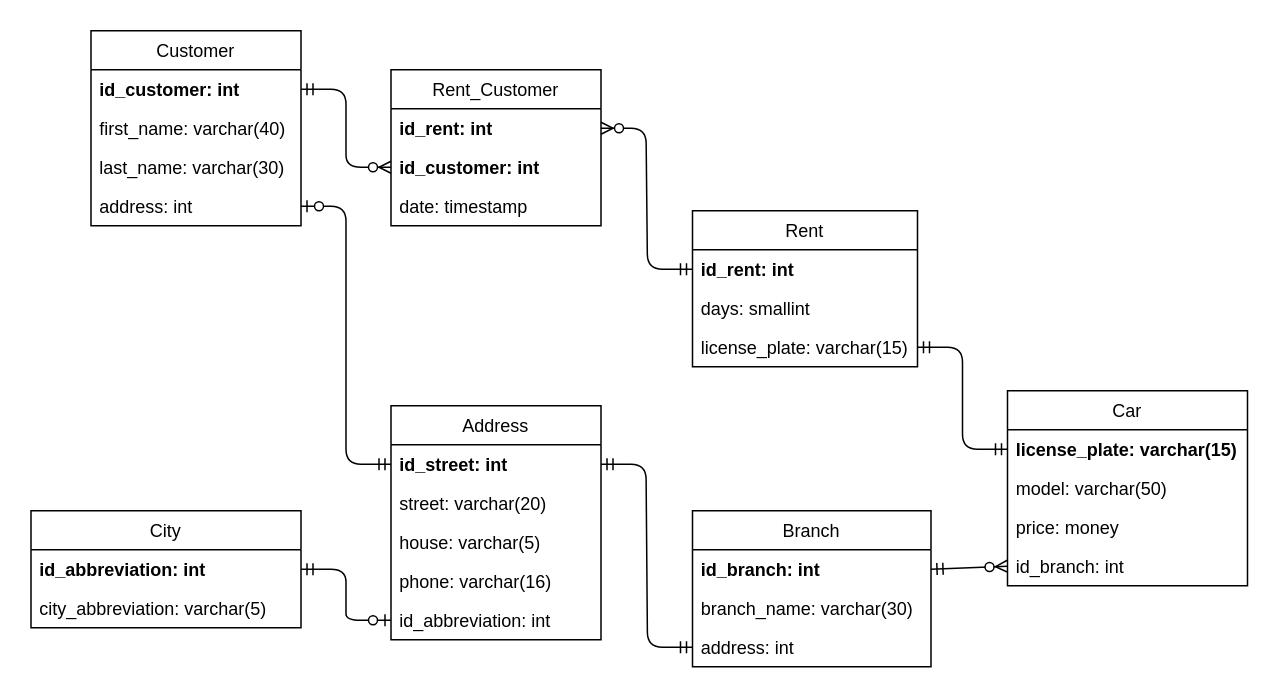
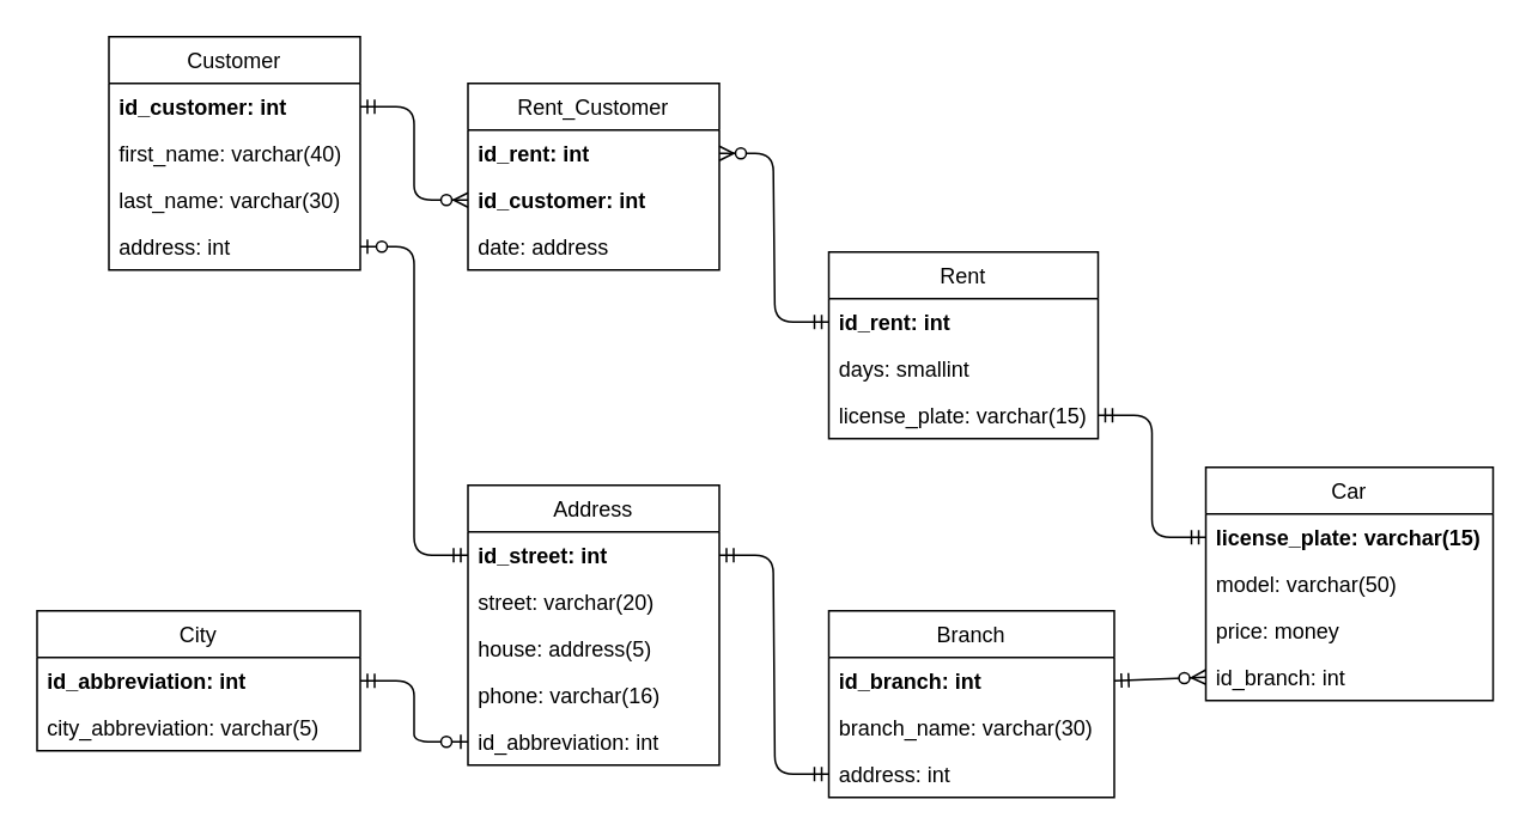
- <mxCell id="28" value="date: timestamp" style="text;strokeColor=none;fillColor=none;align=left;verticalAlign=top;spacingLeft=4;spacingRight=4;overflow=hidden;rotatable=0;points=[[0,0.5],[1,0.5]];portConstraint=eastwest;" vertex="1" parent="25"><mxGeometry y="78" width="140" height="26" as="geometry" /></mxCell>
+ <mxCell id="28" value="date: address" style="text;strokeColor=none;fillColor=none;align=left;verticalAlign=top;spacingLeft=4;spacingRight=4;overflow=hidden;rotatable=0;points=[[0,0.5],[1,0.5]];portConstraint=eastwest;" vertex="1" parent="25"><mxGeometry y="78" width="140" height="26" as="geometry" /></mxCell>
- <mxCell id="19" value="house: varchar(5)" style="text;strokeColor=none;fillColor=none;align=left;verticalAlign=top;spacingLeft=4;spacingRight=4;overflow=hidden;rotatable=0;points=[[0,0.5],[1,0.5]];portConstraint=eastwest;" vertex="1" parent="16"><mxGeometry y="78" width="140" height="26" as="geometry" /></mxCell>
+ <mxCell id="19" value="house: address(5)" style="text;strokeColor=none;fillColor=none;align=left;verticalAlign=top;spacingLeft=4;spacingRight=4;overflow=hidden;rotatable=0;points=[[0,0.5],[1,0.5]];portConstraint=eastwest;" vertex="1" parent="16"><mxGeometry y="78" width="140" height="26" as="geometry" /></mxCell>
